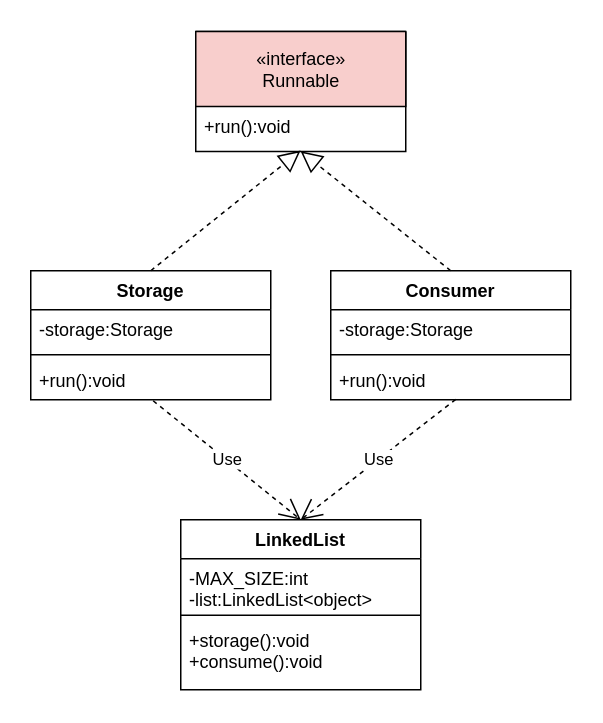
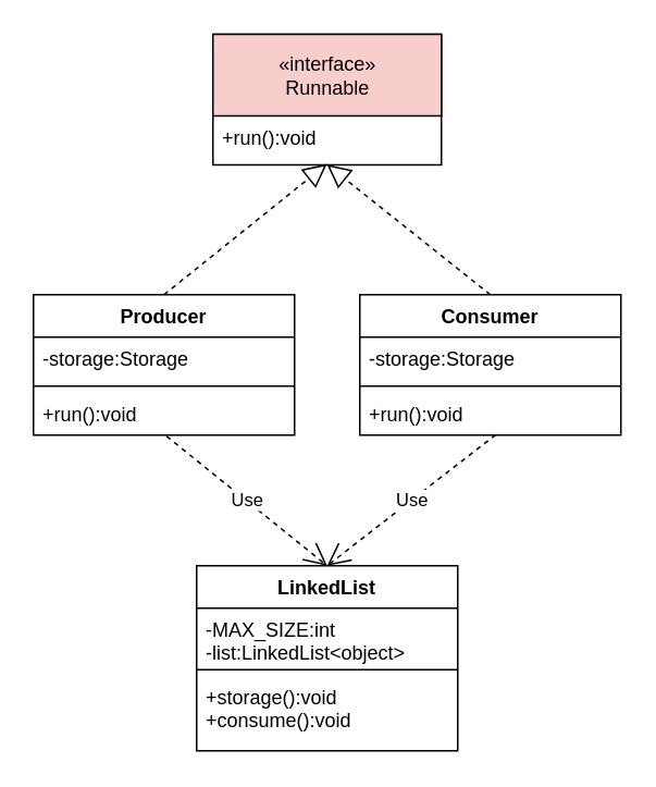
- <mxCell id="14" value="Storage" style="swimlane;fontStyle=1;align=center;verticalAlign=top;childLayout=stackLayout;horizontal=1;startSize=26;horizontalStack=0;resizeParent=1;resizeParentMax=0;resizeLast=0;collapsible=1;marginBottom=0;" parent="13" vertex="1"><mxGeometry width="160" height="86" as="geometry" /></mxCell>
+ <mxCell id="14" value="Producer" style="swimlane;fontStyle=1;align=center;verticalAlign=top;childLayout=stackLayout;horizontal=1;startSize=26;horizontalStack=0;resizeParent=1;resizeParentMax=0;resizeLast=0;collapsible=1;marginBottom=0;" parent="13" vertex="1"><mxGeometry width="160" height="86" as="geometry" /></mxCell>
